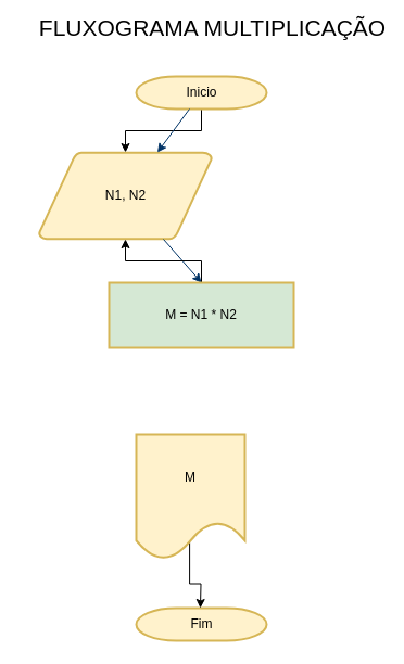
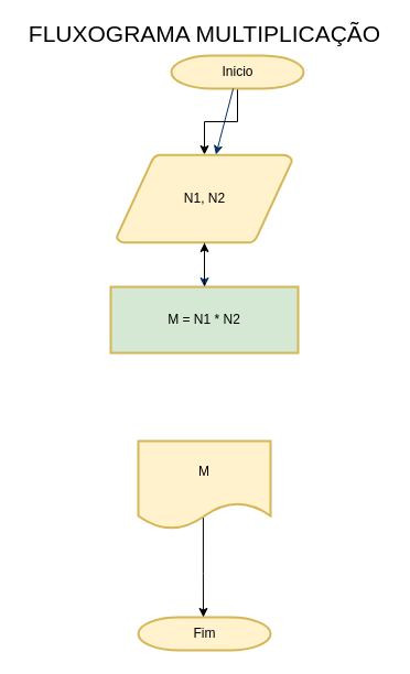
- <mxCell id="12" value="&lt;font style=&quot;font-size: 21px&quot;&gt;FLUXOGRAMA MULTIPLICAÇÃO&lt;/font&gt;" style="text;html=1;align=center;verticalAlign=middle;resizable=0;points=[];autosize=1;strokeWidth=5;" parent="1" vertex="1"><mxGeometry x="30" y="15" width="330" height="20" as="geometry" /></mxCell>
+ <mxCell id="12" value="&lt;font style=&quot;font-size: 21px&quot;&gt;FLUXOGRAMA MULTIPLICAÇÃO&lt;/font&gt;" style="text;html=1;align=center;verticalAlign=middle;resizable=0;points=[];autosize=1;strokeWidth=5;" parent="1" vertex="1"><mxGeometry x="20" y="20" width="330" height="20" as="geometry" /></mxCell>
- <mxCell id="3" value="Inicio" style="shape=mxgraph.flowchart.terminator;strokeWidth=2;gradientDirection=north;fontStyle=0;html=1;fillColor=#fff2cc;strokeColor=#d6b656;" parent="1" vertex="1"><mxGeometry x="125" y="70" width="120" height="30" as="geometry" /></mxCell>
+ <mxCell id="3" value="Inicio" style="shape=mxgraph.flowchart.terminator;strokeWidth=2;gradientDirection=north;fontStyle=0;html=1;fillColor=#fff2cc;strokeColor=#d6b656;" parent="1" vertex="1"><mxGeometry x="155" y="50" width="120" height="30" as="geometry" /></mxCell>
- <mxCell id="4" value="N1, N2" style="shape=mxgraph.flowchart.data;strokeWidth=2;gradientDirection=north;fontStyle=0;html=1;fillColor=#fff2cc;strokeColor=#d6b656;" parent="1" vertex="1"><mxGeometry x="35.5" y="140" width="159" height="80" as="geometry" /></mxCell>
+ <mxCell id="4" value="N1, N2" style="shape=mxgraph.flowchart.data;strokeWidth=2;gradientDirection=north;fontStyle=0;html=1;fillColor=#fff2cc;strokeColor=#d6b656;" parent="1" vertex="1"><mxGeometry x="105.5" y="140" width="159" height="80" as="geometry" /></mxCell>
- <mxCell id="9" value="M" style="shape=document;whiteSpace=wrap;html=1;boundedLbl=1;strokeWidth=2;fillColor=#fff2cc;strokeColor=#d6b656;" parent="1" vertex="1"><mxGeometry x="125" y="400" width="100" height="115" as="geometry" /></mxCell>
+ <mxCell id="9" value="M" style="shape=document;whiteSpace=wrap;html=1;boundedLbl=1;strokeWidth=2;fillColor=#fff2cc;strokeColor=#d6b656;" parent="1" vertex="1"><mxGeometry x="125" y="400" width="120" height="80" as="geometry" /></mxCell>
